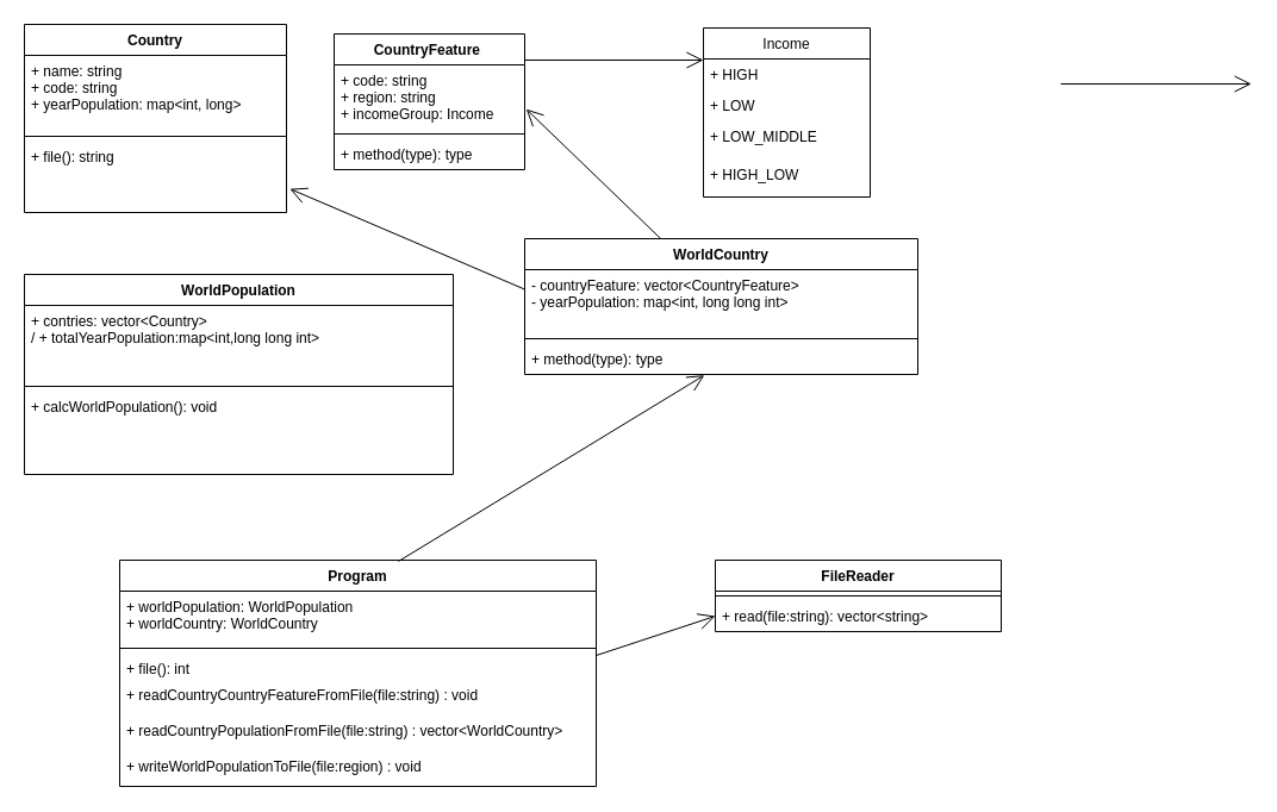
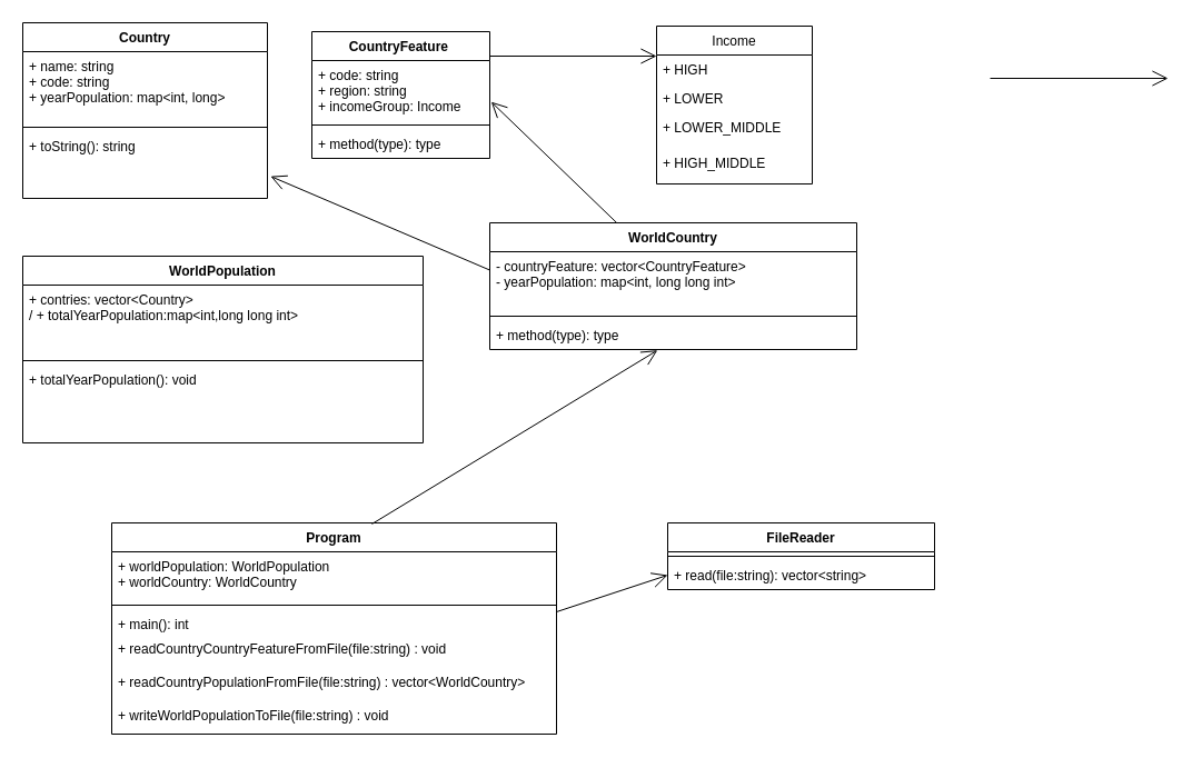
- <mxCell id="33" value="+ LOW" style="text;strokeColor=none;fillColor=none;align=left;verticalAlign=top;spacingLeft=4;spacingRight=4;overflow=hidden;rotatable=0;points=[[0,0.5],[1,0.5]];portConstraint=eastwest;" vertex="1" parent="31"><mxGeometry y="52" width="140" height="26" as="geometry" /></mxCell>
+ <mxCell id="33" value="+ LOWER" style="text;strokeColor=none;fillColor=none;align=left;verticalAlign=top;spacingLeft=4;spacingRight=4;overflow=hidden;rotatable=0;points=[[0,0.5],[1,0.5]];portConstraint=eastwest;" vertex="1" parent="31"><mxGeometry y="52" width="140" height="26" as="geometry" /></mxCell>
- <mxCell id="34" value="+ LOW_MIDDLE" style="text;strokeColor=none;fillColor=none;align=left;verticalAlign=top;spacingLeft=4;spacingRight=4;overflow=hidden;rotatable=0;points=[[0,0.5],[1,0.5]];portConstraint=eastwest;" vertex="1" parent="31"><mxGeometry y="78" width="140" height="32" as="geometry" /></mxCell>
+ <mxCell id="34" value="+ LOWER_MIDDLE" style="text;strokeColor=none;fillColor=none;align=left;verticalAlign=top;spacingLeft=4;spacingRight=4;overflow=hidden;rotatable=0;points=[[0,0.5],[1,0.5]];portConstraint=eastwest;" vertex="1" parent="31"><mxGeometry y="78" width="140" height="32" as="geometry" /></mxCell>
- <mxCell id="5" value="+ file(): string" style="text;strokeColor=none;fillColor=none;align=left;verticalAlign=top;spacingLeft=4;spacingRight=4;overflow=hidden;rotatable=0;points=[[0,0.5],[1,0.5]];portConstraint=eastwest;" vertex="1" parent="2"><mxGeometry y="98" width="220" height="60" as="geometry" /></mxCell>
+ <mxCell id="5" value="+ toString(): string" style="text;strokeColor=none;fillColor=none;align=left;verticalAlign=top;spacingLeft=4;spacingRight=4;overflow=hidden;rotatable=0;points=[[0,0.5],[1,0.5]];portConstraint=eastwest;" vertex="1" parent="2"><mxGeometry y="98" width="220" height="60" as="geometry" /></mxCell>
- <mxCell id="35" value="+ HIGH_LOW " style="text;strokeColor=none;fillColor=none;align=left;verticalAlign=top;spacingLeft=4;spacingRight=4;overflow=hidden;rotatable=0;points=[[0,0.5],[1,0.5]];portConstraint=eastwest;" vertex="1" parent="31"><mxGeometry y="110" width="140" height="32" as="geometry" /></mxCell>
+ <mxCell id="35" value="+ HIGH_MIDDLE " style="text;strokeColor=none;fillColor=none;align=left;verticalAlign=top;spacingLeft=4;spacingRight=4;overflow=hidden;rotatable=0;points=[[0,0.5],[1,0.5]];portConstraint=eastwest;" vertex="1" parent="31"><mxGeometry y="110" width="140" height="32" as="geometry" /></mxCell>
- <mxCell id="9" value="+ calcWorldPopulation(): void&#10;" style="text;strokeColor=none;fillColor=none;align=left;verticalAlign=top;spacingLeft=4;spacingRight=4;overflow=hidden;rotatable=0;points=[[0,0.5],[1,0.5]];portConstraint=eastwest;" vertex="1" parent="6"><mxGeometry y="98" width="360" height="70" as="geometry" /></mxCell>
+ <mxCell id="9" value="+ totalYearPopulation(): void&#10;" style="text;strokeColor=none;fillColor=none;align=left;verticalAlign=top;spacingLeft=4;spacingRight=4;overflow=hidden;rotatable=0;points=[[0,0.5],[1,0.5]];portConstraint=eastwest;" vertex="1" parent="6"><mxGeometry y="98" width="360" height="70" as="geometry" /></mxCell>
- <mxCell id="22" value="+ file(): int" style="text;strokeColor=none;fillColor=none;align=left;verticalAlign=top;spacingLeft=4;spacingRight=4;overflow=hidden;rotatable=0;points=[[0,0.5],[1,0.5]];portConstraint=eastwest;" vertex="1" parent="19"><mxGeometry y="78" width="400" height="22" as="geometry" /></mxCell>
+ <mxCell id="22" value="+ main(): int" style="text;strokeColor=none;fillColor=none;align=left;verticalAlign=top;spacingLeft=4;spacingRight=4;overflow=hidden;rotatable=0;points=[[0,0.5],[1,0.5]];portConstraint=eastwest;" vertex="1" parent="19"><mxGeometry y="78" width="400" height="22" as="geometry" /></mxCell>
- <mxCell id="25" value="+ writeWorldPopulationToFile(file:region) : void " style="text;strokeColor=none;fillColor=none;align=left;verticalAlign=top;spacingLeft=4;spacingRight=4;overflow=hidden;rotatable=0;points=[[0,0.5],[1,0.5]];portConstraint=eastwest;" vertex="1" parent="19"><mxGeometry y="160" width="400" height="30" as="geometry" /></mxCell>
+ <mxCell id="25" value="+ writeWorldPopulationToFile(file:string) : void " style="text;strokeColor=none;fillColor=none;align=left;verticalAlign=top;spacingLeft=4;spacingRight=4;overflow=hidden;rotatable=0;points=[[0,0.5],[1,0.5]];portConstraint=eastwest;" vertex="1" parent="19"><mxGeometry y="160" width="400" height="30" as="geometry" /></mxCell>
